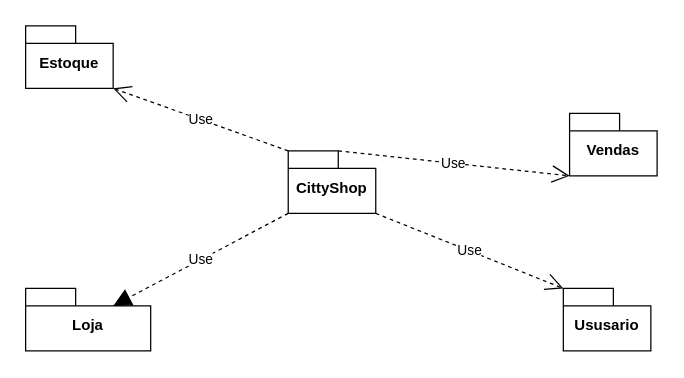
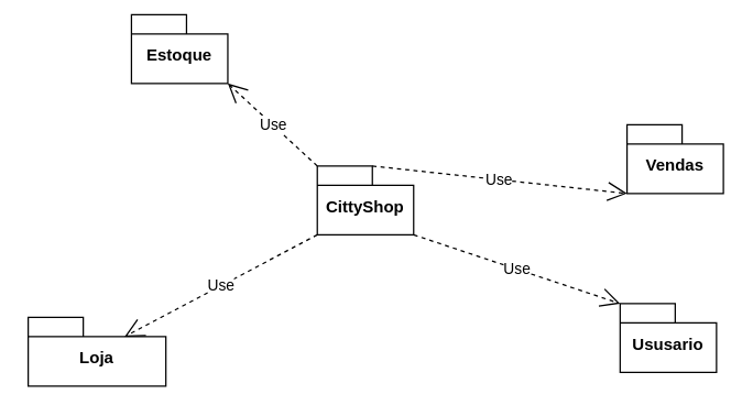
- <mxCell id="5" value="Estoque" style="shape=folder;fontStyle=1;spacingTop=10;tabWidth=40;tabHeight=14;tabPosition=left;html=1;whiteSpace=wrap;" vertex="1" parent="1"><mxGeometry x="20" y="20" width="70" height="50" as="geometry" /></mxCell>
+ <mxCell id="5" value="Estoque" style="shape=folder;fontStyle=1;spacingTop=10;tabWidth=40;tabHeight=14;tabPosition=left;html=1;whiteSpace=wrap;" vertex="1" parent="1"><mxGeometry x="95" y="10" width="70" height="50" as="geometry" /></mxCell>
- <mxCell id="10" value="Use" style="endArrow=block;endSize=12;dashed=1;html=1;rounded=0;entryX=0;entryY=0;entryDx=70;entryDy=14;entryPerimeter=0;exitX=0;exitY=0;exitDx=0;exitDy=50;exitPerimeter=0;" edge="1" parent="1" source="2" target="6"><mxGeometry width="160" relative="1" as="geometry"><mxPoint x="270" y="150" as="sourcePoint" /><mxPoint x="120" y="100" as="targetPoint" /></mxGeometry></mxCell>
+ <mxCell id="10" value="Use" style="endArrow=open;endSize=12;dashed=1;html=1;rounded=0;entryX=0;entryY=0;entryDx=70;entryDy=14;entryPerimeter=0;exitX=0;exitY=0;exitDx=0;exitDy=50;exitPerimeter=0;" edge="1" parent="1" source="2" target="6"><mxGeometry width="160" relative="1" as="geometry"><mxPoint x="270" y="150" as="sourcePoint" /><mxPoint x="120" y="100" as="targetPoint" /></mxGeometry></mxCell>
- <mxCell id="3" value="Ususario" style="shape=folder;fontStyle=1;spacingTop=10;tabWidth=40;tabHeight=14;tabPosition=left;html=1;whiteSpace=wrap;" vertex="1" parent="1"><mxGeometry x="450" y="230" width="70" height="50" as="geometry" /></mxCell>
+ <mxCell id="3" value="Ususario" style="shape=folder;fontStyle=1;spacingTop=10;tabWidth=40;tabHeight=14;tabPosition=left;html=1;whiteSpace=wrap;" vertex="1" parent="1"><mxGeometry x="450" y="220" width="70" height="50" as="geometry" /></mxCell>
